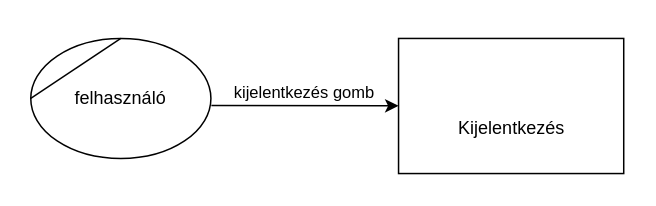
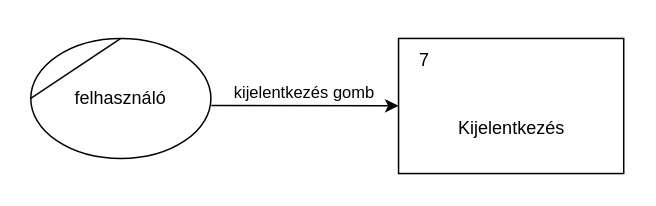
+ <mxCell id="5" value="7" style="text;html=1;strokeColor=none;fillColor=none;align=center;verticalAlign=middle;whiteSpace=wrap;rounded=0;connectable=0;allowArrows=0;editable=1;movable=0;resizable=0;rotatable=0;deletable=0;locked=0;cloneable=0;" vertex="1" parent="4"><mxGeometry width="35" height="30" as="geometry" /></mxCell>
